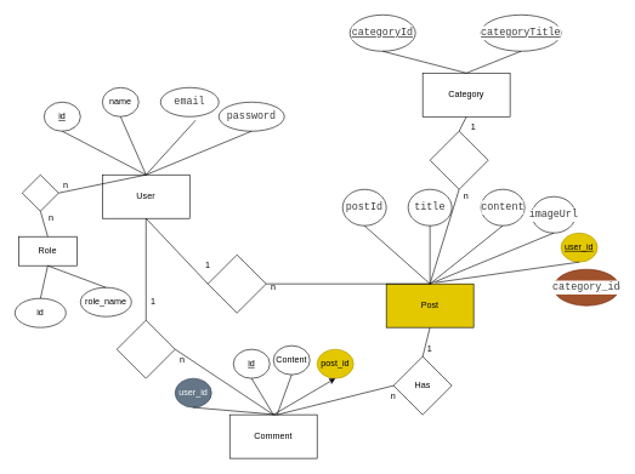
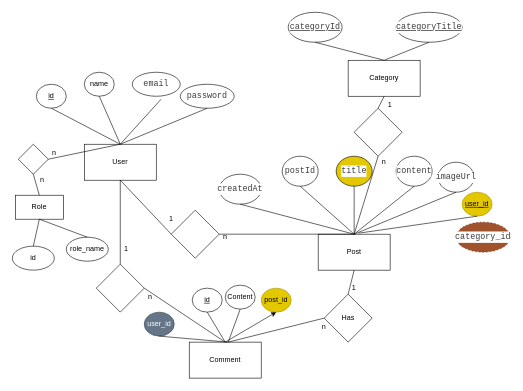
- <mxCell id="20" value="&lt;div style=&quot;color: rgb(59, 59, 59); background-color: rgb(255, 255, 255); font-family: Consolas, &amp;quot;Courier New&amp;quot;, monospace; font-size: 14px; line-height: 19px;&quot;&gt;&lt;div style=&quot;line-height: 19px;&quot;&gt;title&lt;/div&gt;&lt;/div&gt;" style="ellipse;whiteSpace=wrap;html=1;" parent="1" vertex="1"><mxGeometry x="560" y="260" width="60" height="50" as="geometry" /></mxCell>
+ <mxCell id="20" value="&lt;div style=&quot;color: rgb(59, 59, 59); background-color: rgb(255, 255, 255); font-family: Consolas, &amp;quot;Courier New&amp;quot;, monospace; font-size: 14px; line-height: 19px;&quot;&gt;&lt;div style=&quot;line-height: 19px;&quot;&gt;title&lt;/div&gt;&lt;/div&gt;" style="ellipse;whiteSpace=wrap;html=1;fillColor=#e3c800;" parent="1" vertex="1"><mxGeometry x="560" y="260" width="60" height="50" as="geometry" /></mxCell>
+ <mxCell id="21" value="&lt;div style=&quot;color: rgb(59, 59, 59); background-color: rgb(255, 255, 255); font-family: Consolas, &amp;quot;Courier New&amp;quot;, monospace; font-size: 14px; line-height: 19px;&quot;&gt;createdAt&lt;/div&gt;" style="ellipse;whiteSpace=wrap;html=1;" parent="1" vertex="1"><mxGeometry x="365" y="290" width="70" height="50" as="geometry" /></mxCell>
+ <mxCell id="22" value="" style="endArrow=none;html=1;rounded=0;entryX=0.5;entryY=1;entryDx=0;entryDy=0;exitX=0.5;exitY=0;exitDx=0;exitDy=0;" parent="1" source="16" target="21" edge="1"><mxGeometry width="50" height="50" relative="1" as="geometry"><mxPoint x="390" y="290" as="sourcePoint" /><mxPoint x="440" y="240" as="targetPoint" /></mxGeometry></mxCell>
- <mxCell id="68" value="&lt;div style=&quot;color: rgb(59, 59, 59); background-color: rgb(255, 255, 255); font-family: Consolas, &amp;quot;Courier New&amp;quot;, monospace; font-size: 14px; line-height: 19px;&quot;&gt;&lt;div style=&quot;line-height: 19px;&quot;&gt;category_id&lt;/div&gt;&lt;/div&gt;" style="ellipse;whiteSpace=wrap;html=1;fillColor=#a0522d;fontColor=#ffffff;strokeColor=#6D1F00;" vertex="1" parent="1"><mxGeometry x="760" y="370" width="90" height="50" as="geometry" /></mxCell>
+ <mxCell id="68" value="&lt;div style=&quot;color: rgb(59, 59, 59); background-color: rgb(255, 255, 255); font-family: Consolas, &amp;quot;Courier New&amp;quot;, monospace; font-size: 14px; line-height: 19px;&quot;&gt;&lt;div style=&quot;line-height: 19px;&quot;&gt;category_id&lt;/div&gt;&lt;/div&gt;" style="ellipse;whiteSpace=wrap;html=1;fillColor=#a0522d;fontColor=#ffffff;strokeColor=#6D1F00;dashed=1;" vertex="1" parent="1"><mxGeometry x="760" y="370" width="90" height="50" as="geometry" /></mxCell>
- <mxCell id="16" value="Post" style="rounded=0;whiteSpace=wrap;html=1;fillColor=#e3c800;" parent="1" vertex="1"><mxGeometry x="530" y="390" width="120" height="60" as="geometry" /></mxCell>
+ <mxCell id="16" value="Post" style="rounded=0;whiteSpace=wrap;html=1;" parent="1" vertex="1"><mxGeometry x="530" y="390" width="120" height="60" as="geometry" /></mxCell>
